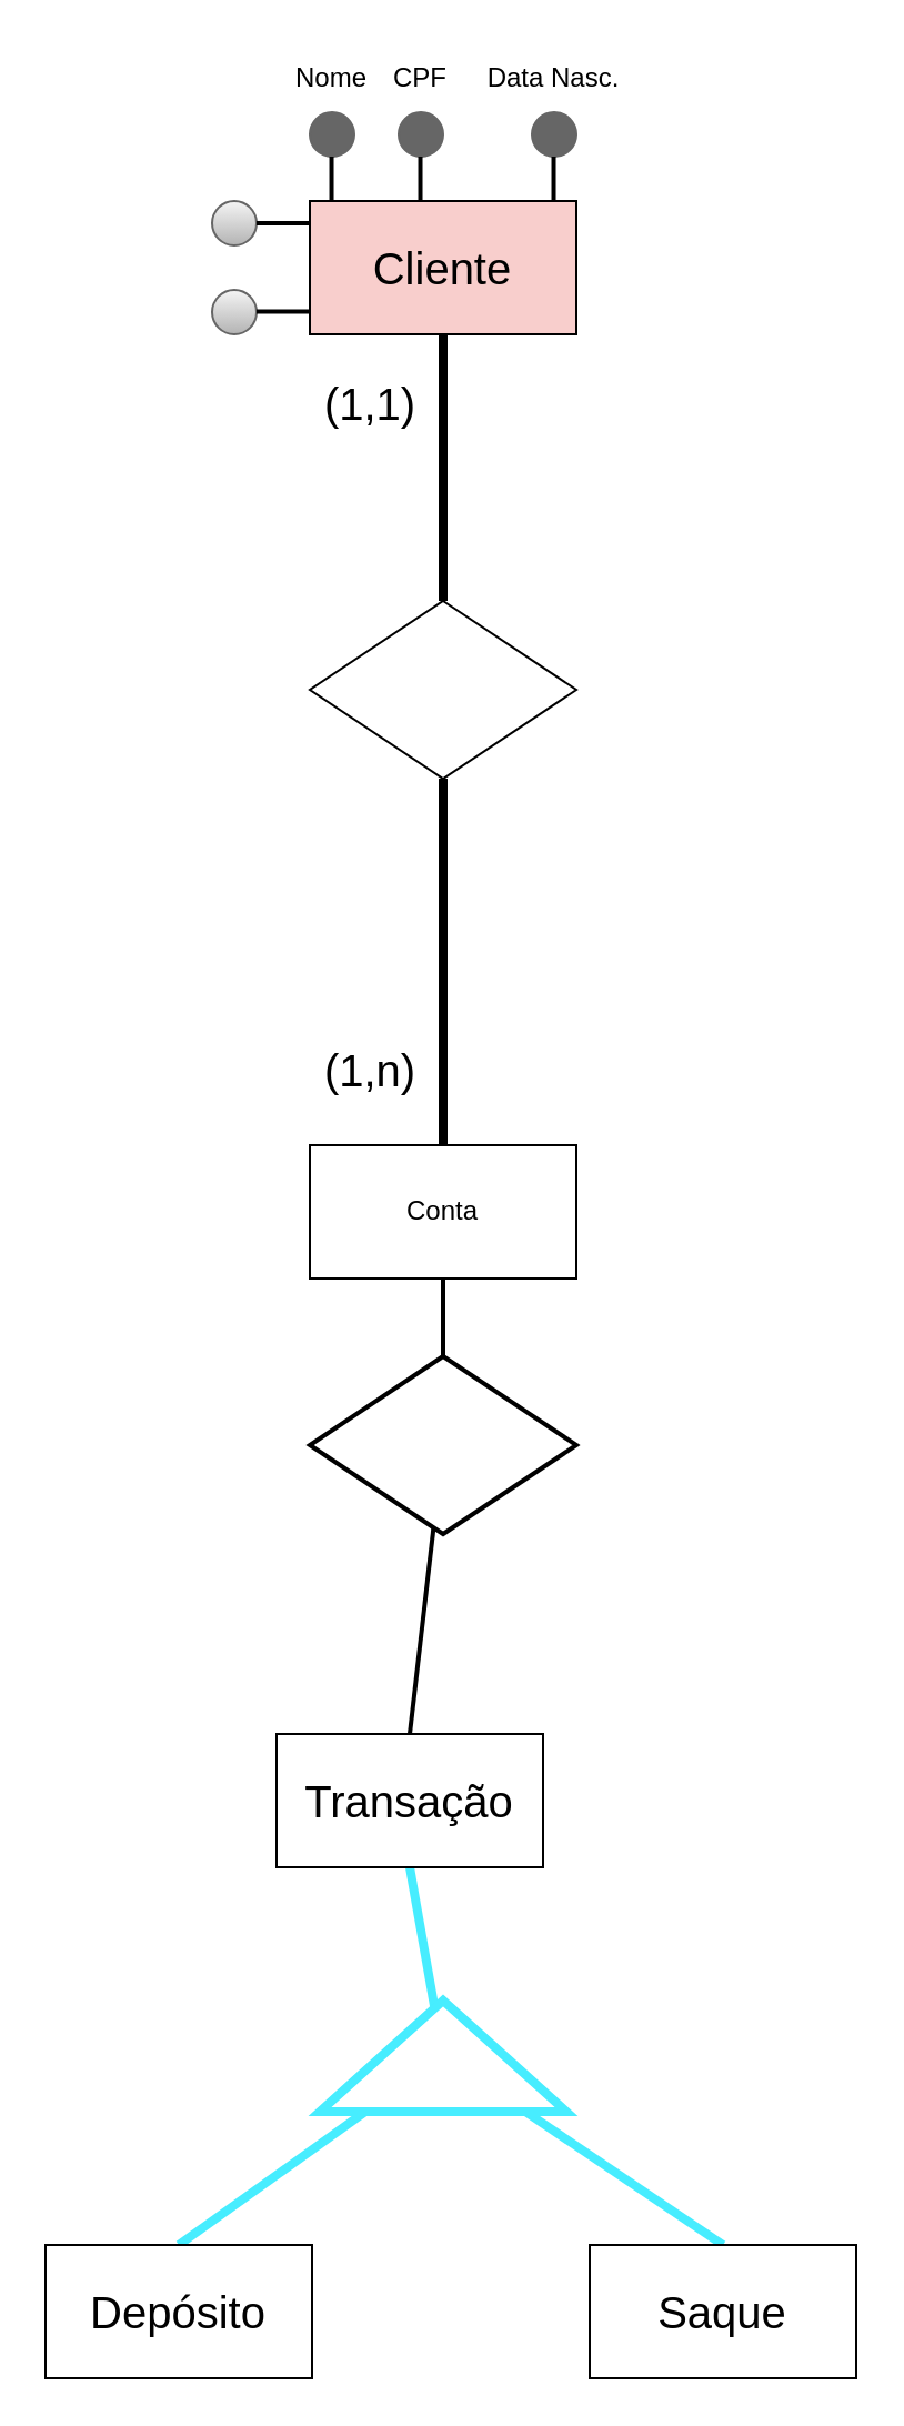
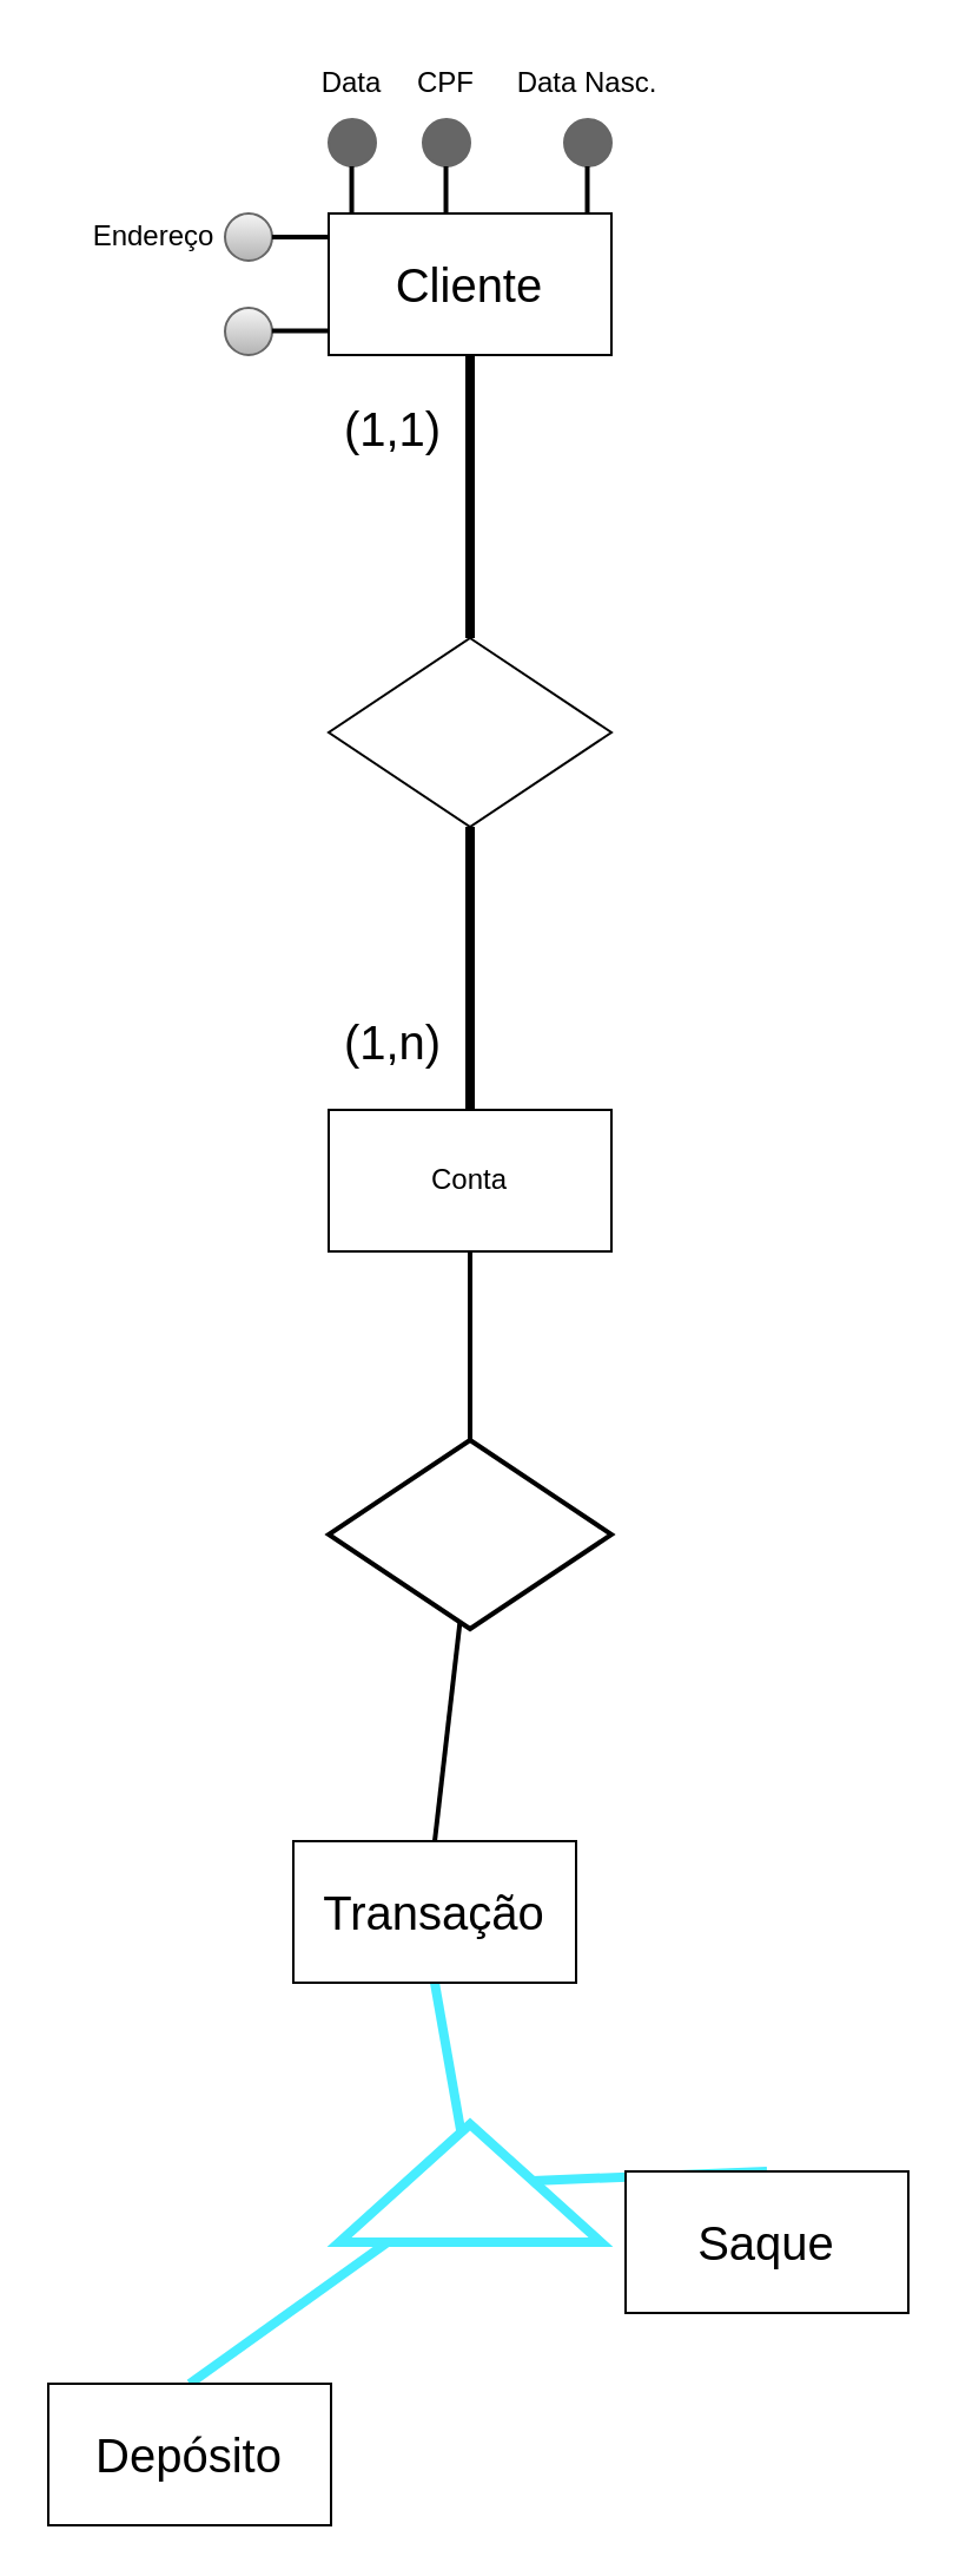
- <mxCell id="5" value="Nome" style="text;html=1;strokeColor=none;fillColor=none;align=center;verticalAlign=middle;whiteSpace=wrap;rounded=0;" parent="1" vertex="1"><mxGeometry x="119" y="20" width="60" height="30" as="geometry" /></mxCell>
+ <mxCell id="5" value="Data" style="text;html=1;strokeColor=none;fillColor=none;align=center;verticalAlign=middle;whiteSpace=wrap;rounded=0;" parent="1" vertex="1"><mxGeometry x="119" y="20" width="60" height="30" as="geometry" /></mxCell>
+ <mxCell id="12" value="Endereço" style="text;html=1;strokeColor=none;fillColor=none;align=center;verticalAlign=middle;whiteSpace=wrap;rounded=0;" parent="1" vertex="1"><mxGeometry x="35" y="85" width="60" height="30" as="geometry" /></mxCell>
- <mxCell id="2" value="&lt;font style=&quot;font-size: 20px;&quot;&gt;Cliente&lt;/font&gt;" style="rounded=0;whiteSpace=wrap;html=1;fillColor=#f8cecc;" parent="1" vertex="1"><mxGeometry x="139" y="90" width="120" height="60" as="geometry" /></mxCell>
+ <mxCell id="2" value="&lt;font style=&quot;font-size: 20px;&quot;&gt;Cliente&lt;/font&gt;" style="rounded=0;whiteSpace=wrap;html=1;" parent="1" vertex="1"><mxGeometry x="139" y="90" width="120" height="60" as="geometry" /></mxCell>
- <mxCell id="3" value="Conta" style="rounded=0;whiteSpace=wrap;html=1;" parent="1" vertex="1"><mxGeometry x="139" y="515" width="120" height="60" as="geometry" /></mxCell>
+ <mxCell id="3" value="Conta" style="rounded=0;whiteSpace=wrap;html=1;" parent="1" vertex="1"><mxGeometry x="139" y="470" width="120" height="60" as="geometry" /></mxCell>
- <mxCell id="23" value="Saque" style="rounded=0;whiteSpace=wrap;html=1;strokeColor=#000000;strokeWidth=1;fontSize=20;" vertex="1" parent="1"><mxGeometry x="265" y="1010" width="120" height="60" as="geometry" /></mxCell>
+ <mxCell id="23" value="Saque" style="rounded=0;whiteSpace=wrap;html=1;strokeColor=#000000;strokeWidth=1;fontSize=20;" vertex="1" parent="1"><mxGeometry x="265" y="920" width="120" height="60" as="geometry" /></mxCell>
